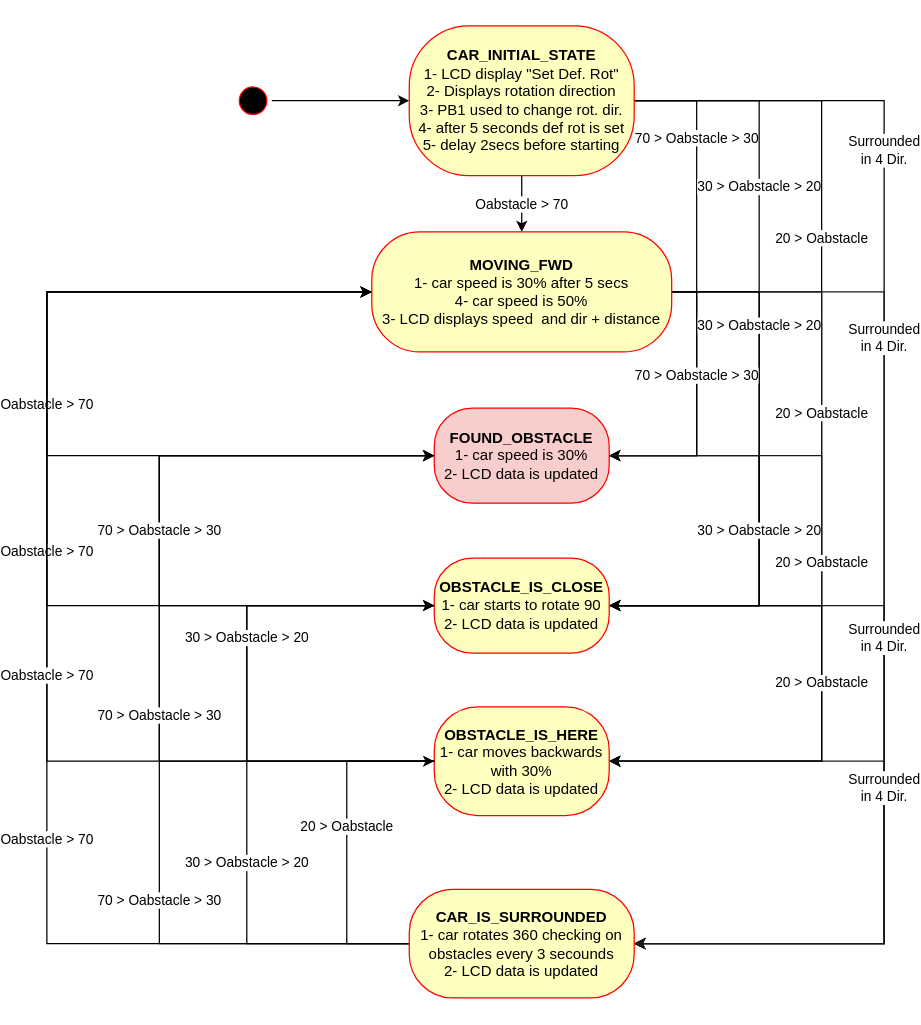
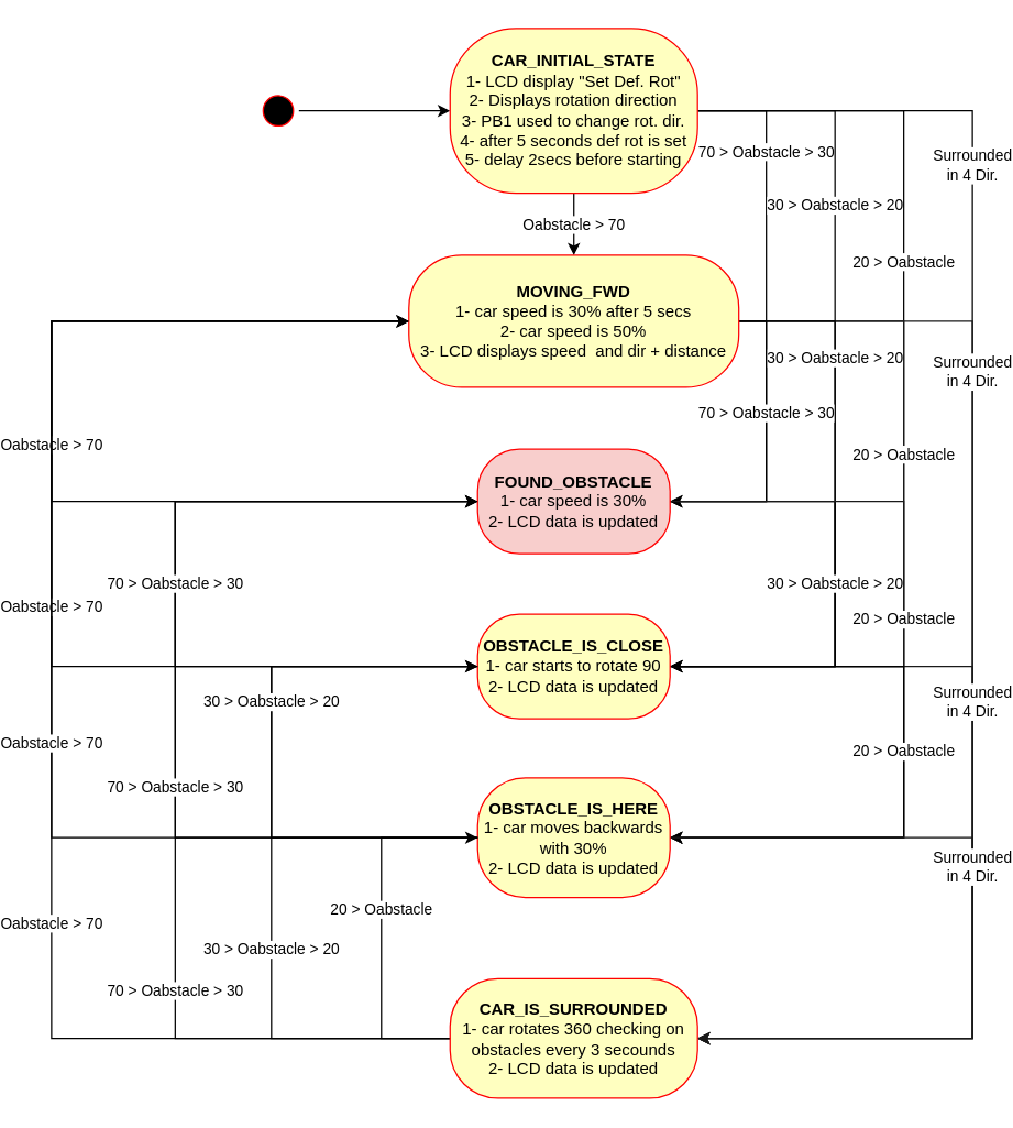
- <mxCell id="14" value="&lt;b&gt;MOVING_FWD&lt;/b&gt;&lt;br&gt;1- car speed is 30% after 5 secs&lt;br&gt;4- car speed is 50%&lt;br&gt;3- LCD displays speed&amp;nbsp;&amp;nbsp;and dir + distance" style="rounded=1;whiteSpace=wrap;html=1;arcSize=40;fontColor=#000000;fillColor=#ffffc0;strokeColor=#ff0000;" parent="1" vertex="1"><mxGeometry x="280" y="185" width="240" height="96" as="geometry" /></mxCell>
+ <mxCell id="14" value="&lt;b&gt;MOVING_FWD&lt;/b&gt;&lt;br&gt;1- car speed is 30% after 5 secs&lt;br&gt;2- car speed is 50%&lt;br&gt;3- LCD displays speed&amp;nbsp;&amp;nbsp;and dir + distance" style="rounded=1;whiteSpace=wrap;html=1;arcSize=40;fontColor=#000000;fillColor=#ffffc0;strokeColor=#ff0000;" parent="1" vertex="1"><mxGeometry x="280" y="185" width="240" height="96" as="geometry" /></mxCell>
